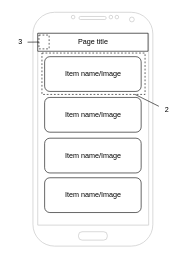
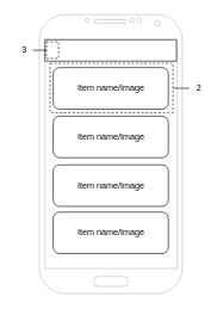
- <mxCell id="15" value="&lt;div&gt;Page title&lt;/div&gt;" style="text;html=1;align=center;verticalAlign=middle;resizable=0;points=[];autosize=1;strokeColor=none;fillColor=none;" vertex="1" parent="1"><mxGeometry x="120" y="57" width="68" height="26" as="geometry" /></mxCell>
- <mxCell id="14" value="2" style="text;html=1;align=center;verticalAlign=middle;resizable=0;points=[];autosize=1;strokeColor=none;fillColor=none;" vertex="1" parent="1"><mxGeometry x="264" y="170" width="25" height="26" as="geometry" /></mxCell>
+ <mxCell id="14" value="2" style="text;html=1;align=center;verticalAlign=middle;resizable=0;points=[];autosize=1;strokeColor=none;fillColor=none;" vertex="1" parent="1"><mxGeometry x="264" y="110" width="25" height="26" as="geometry" /></mxCell>
